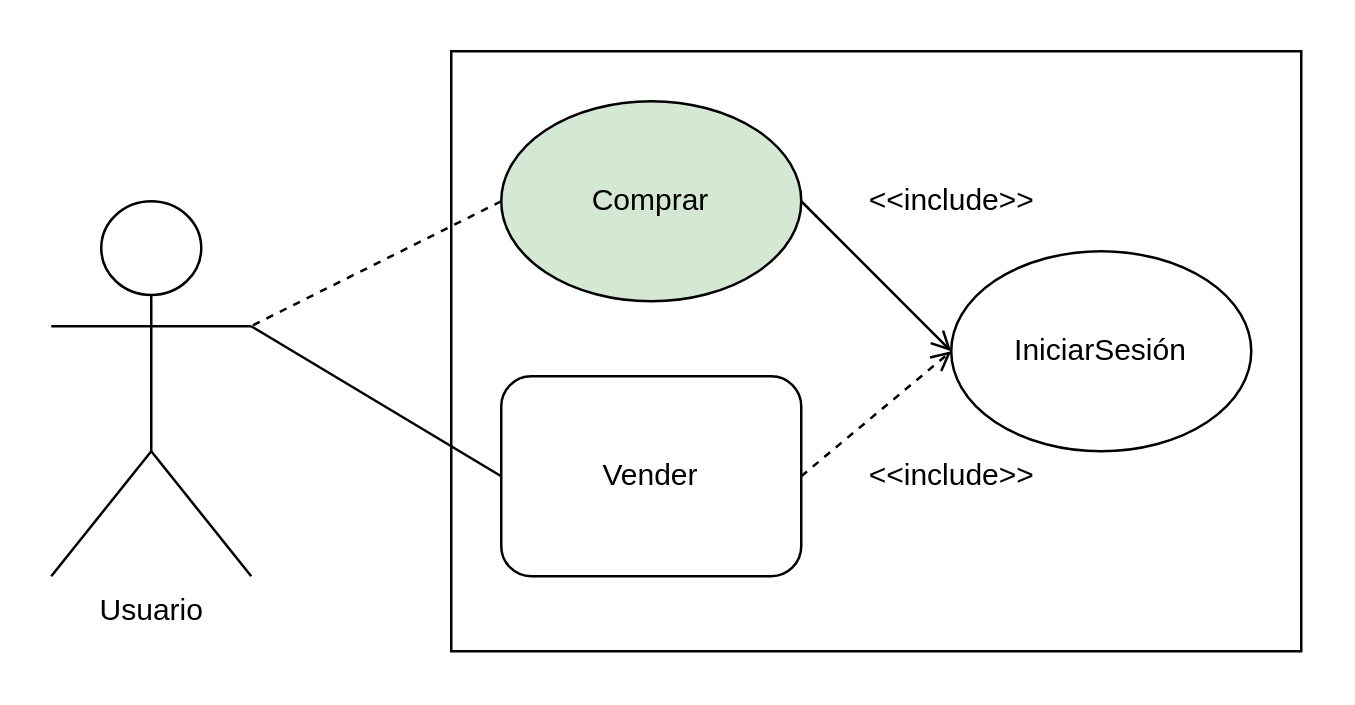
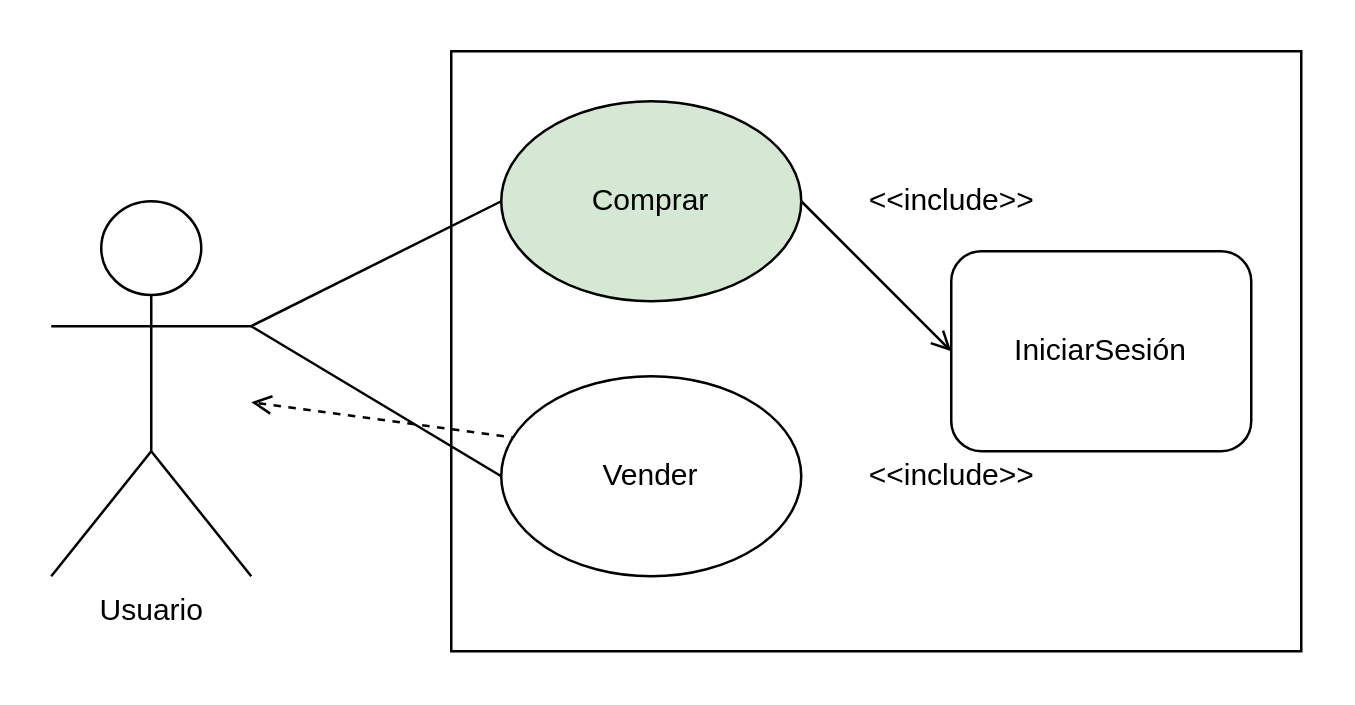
- <mxCell id="5" style="edgeStyle=none;rounded=0;orthogonalLoop=1;jettySize=auto;html=1;exitX=0;exitY=0.5;exitDx=0;exitDy=0;entryX=1;entryY=0.333;entryDx=0;entryDy=0;entryPerimeter=0;endArrow=none;endFill=0;dashed=1;" edge="1" parent="1" source="6" target="2"><mxGeometry relative="1" as="geometry" /></mxCell>
+ <mxCell id="5" style="edgeStyle=none;rounded=0;orthogonalLoop=1;jettySize=auto;html=1;exitX=0;exitY=0.5;exitDx=0;exitDy=0;entryX=1;entryY=0.333;entryDx=0;entryDy=0;entryPerimeter=0;endArrow=none;endFill=0;" edge="1" parent="1" source="6" target="2"><mxGeometry relative="1" as="geometry" /></mxCell>
- <mxCell id="10" value="IniciarSesión" style="ellipse;whiteSpace=wrap;html=1;" vertex="1" parent="1"><mxGeometry x="380" y="100" width="120" height="80" as="geometry" /></mxCell>
+ <mxCell id="10" value="IniciarSesión" style="whiteSpace=wrap;html=1;rounded=1;" vertex="1" parent="1"><mxGeometry x="380" y="100" width="120" height="80" as="geometry" /></mxCell>
- <mxCell id="7" style="edgeStyle=none;rounded=0;orthogonalLoop=1;jettySize=auto;html=1;exitX=1;exitY=0.5;exitDx=0;exitDy=0;entryX=0;entryY=0.5;entryDx=0;entryDy=0;dashed=1;endArrow=open;endFill=0;" edge="1" parent="1" source="9" target="10"><mxGeometry relative="1" as="geometry" /></mxCell>
+ <mxCell id="7" style="edgeStyle=none;rounded=0;orthogonalLoop=1;jettySize=auto;html=1;exitX=1;exitY=0.5;exitDx=0;exitDy=0;dashed=1;endArrow=open;endFill=0;" edge="1" parent="1" source="9" target="2"><mxGeometry relative="1" as="geometry" /></mxCell>
- <mxCell id="9" value="Vender" style="whiteSpace=wrap;html=1;rounded=1;" vertex="1" parent="1"><mxGeometry x="200" y="150" width="120" height="80" as="geometry" /></mxCell>
+ <mxCell id="9" value="Vender" style="ellipse;whiteSpace=wrap;html=1;" vertex="1" parent="1"><mxGeometry x="200" y="150" width="120" height="80" as="geometry" /></mxCell>
